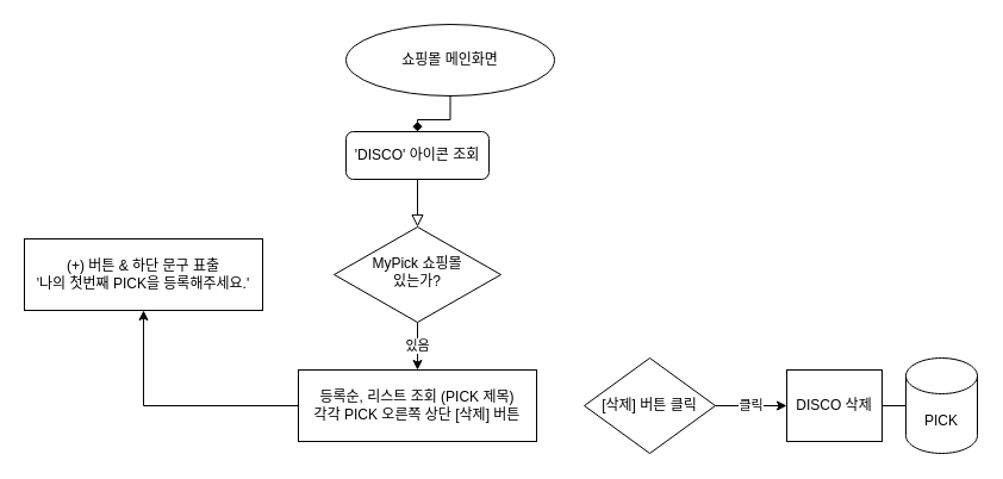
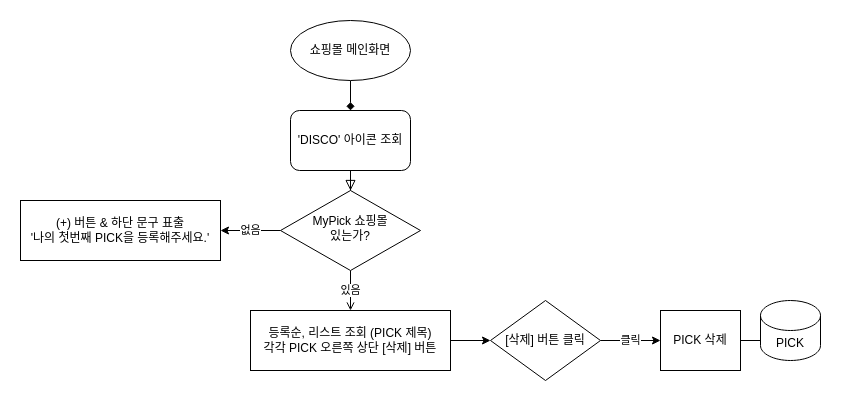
- <mxCell id="8" value="쇼핑몰 메인화면" style="ellipse;whiteSpace=wrap;html=1;" vertex="1" parent="1"><mxGeometry x="290" y="20" width="175" height="60" as="geometry" /></mxCell>
+ <mxCell id="8" value="쇼핑몰 메인화면" style="ellipse;whiteSpace=wrap;html=1;" vertex="1" parent="1"><mxGeometry x="290" y="20" width="120" height="60" as="geometry" /></mxCell>
- <mxCell id="3" value="'DISCO' 아이콘 조회" style="rounded=1;whiteSpace=wrap;html=1;fontSize=12;glass=0;strokeWidth=1;shadow=0;" parent="1" vertex="1"><mxGeometry x="290" y="110" width="120" height="40" as="geometry" /></mxCell>
+ <mxCell id="3" value="'DISCO' 아이콘 조회" style="rounded=1;whiteSpace=wrap;html=1;fontSize=12;glass=0;strokeWidth=1;shadow=0;" parent="1" vertex="1"><mxGeometry x="290" y="110" width="120" height="60" as="geometry" /></mxCell>
+ <mxCell id="4" value="없음" style="edgeStyle=orthogonalEdgeStyle;rounded=0;orthogonalLoop=1;jettySize=auto;html=1;" edge="1" parent="1" source="6" target="9"><mxGeometry relative="1" as="geometry" /></mxCell>
- <mxCell id="5" value="있음" style="edgeStyle=orthogonalEdgeStyle;rounded=0;orthogonalLoop=1;jettySize=auto;html=1;" edge="1" parent="1" source="6" target="11"><mxGeometry relative="1" as="geometry" /></mxCell>
+ <mxCell id="5" value="있음" style="edgeStyle=orthogonalEdgeStyle;rounded=0;orthogonalLoop=1;jettySize=auto;html=1;endArrow=open;" edge="1" parent="1" source="6" target="11"><mxGeometry relative="1" as="geometry" /></mxCell>
- <mxCell id="10" value="" style="edgeStyle=orthogonalEdgeStyle;rounded=0;orthogonalLoop=1;jettySize=auto;html=1;" edge="1" parent="1" source="11" target="9"><mxGeometry relative="1" as="geometry" /></mxCell>
+ <mxCell id="10" value="" style="edgeStyle=orthogonalEdgeStyle;rounded=0;orthogonalLoop=1;jettySize=auto;html=1;" edge="1" parent="1" source="11" target="13"><mxGeometry relative="1" as="geometry" /></mxCell>
- <mxCell id="15" value="DISCO 삭제" style="rounded=0;whiteSpace=wrap;html=1;direction=west;" vertex="1" parent="1"><mxGeometry x="660" y="310" width="80" height="60" as="geometry" /></mxCell>
+ <mxCell id="15" value="PICK 삭제" style="rounded=0;whiteSpace=wrap;html=1;direction=west;" vertex="1" parent="1"><mxGeometry x="660" y="310" width="80" height="60" as="geometry" /></mxCell>
- <mxCell id="16" value="PICK" style="shape=cylinder3;whiteSpace=wrap;html=1;boundedLbl=1;backgroundOutline=1;size=15;" vertex="1" parent="1"><mxGeometry x="760" y="300" width="60" height="80" as="geometry" /></mxCell>
+ <mxCell id="16" value="PICK" style="shape=cylinder3;whiteSpace=wrap;html=1;boundedLbl=1;backgroundOutline=1;size=15;" vertex="1" parent="1"><mxGeometry x="760" y="300" width="60" height="60" as="geometry" /></mxCell>
